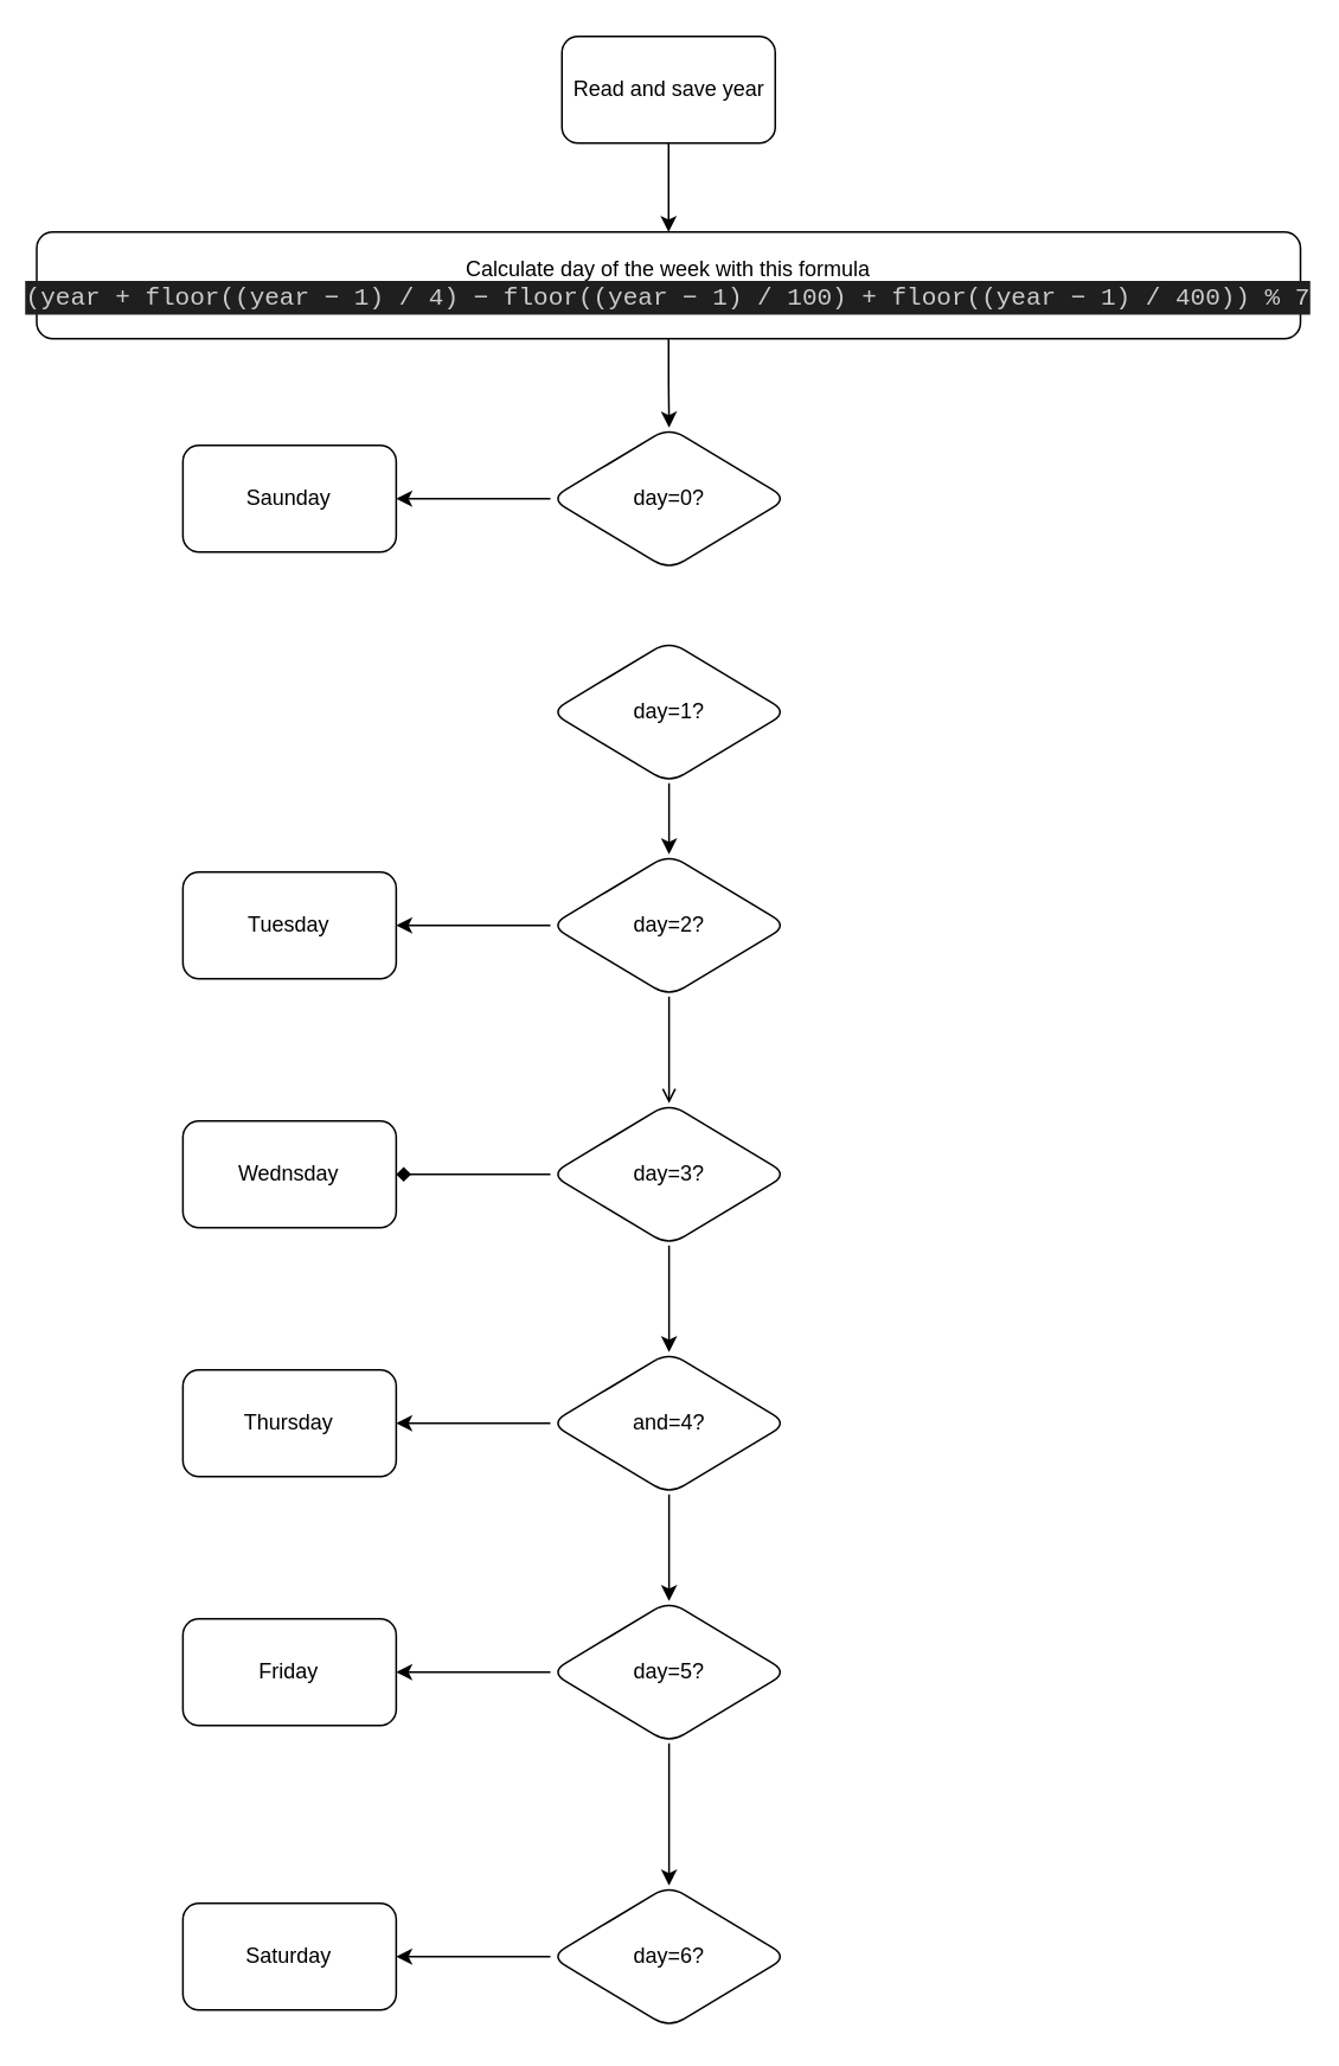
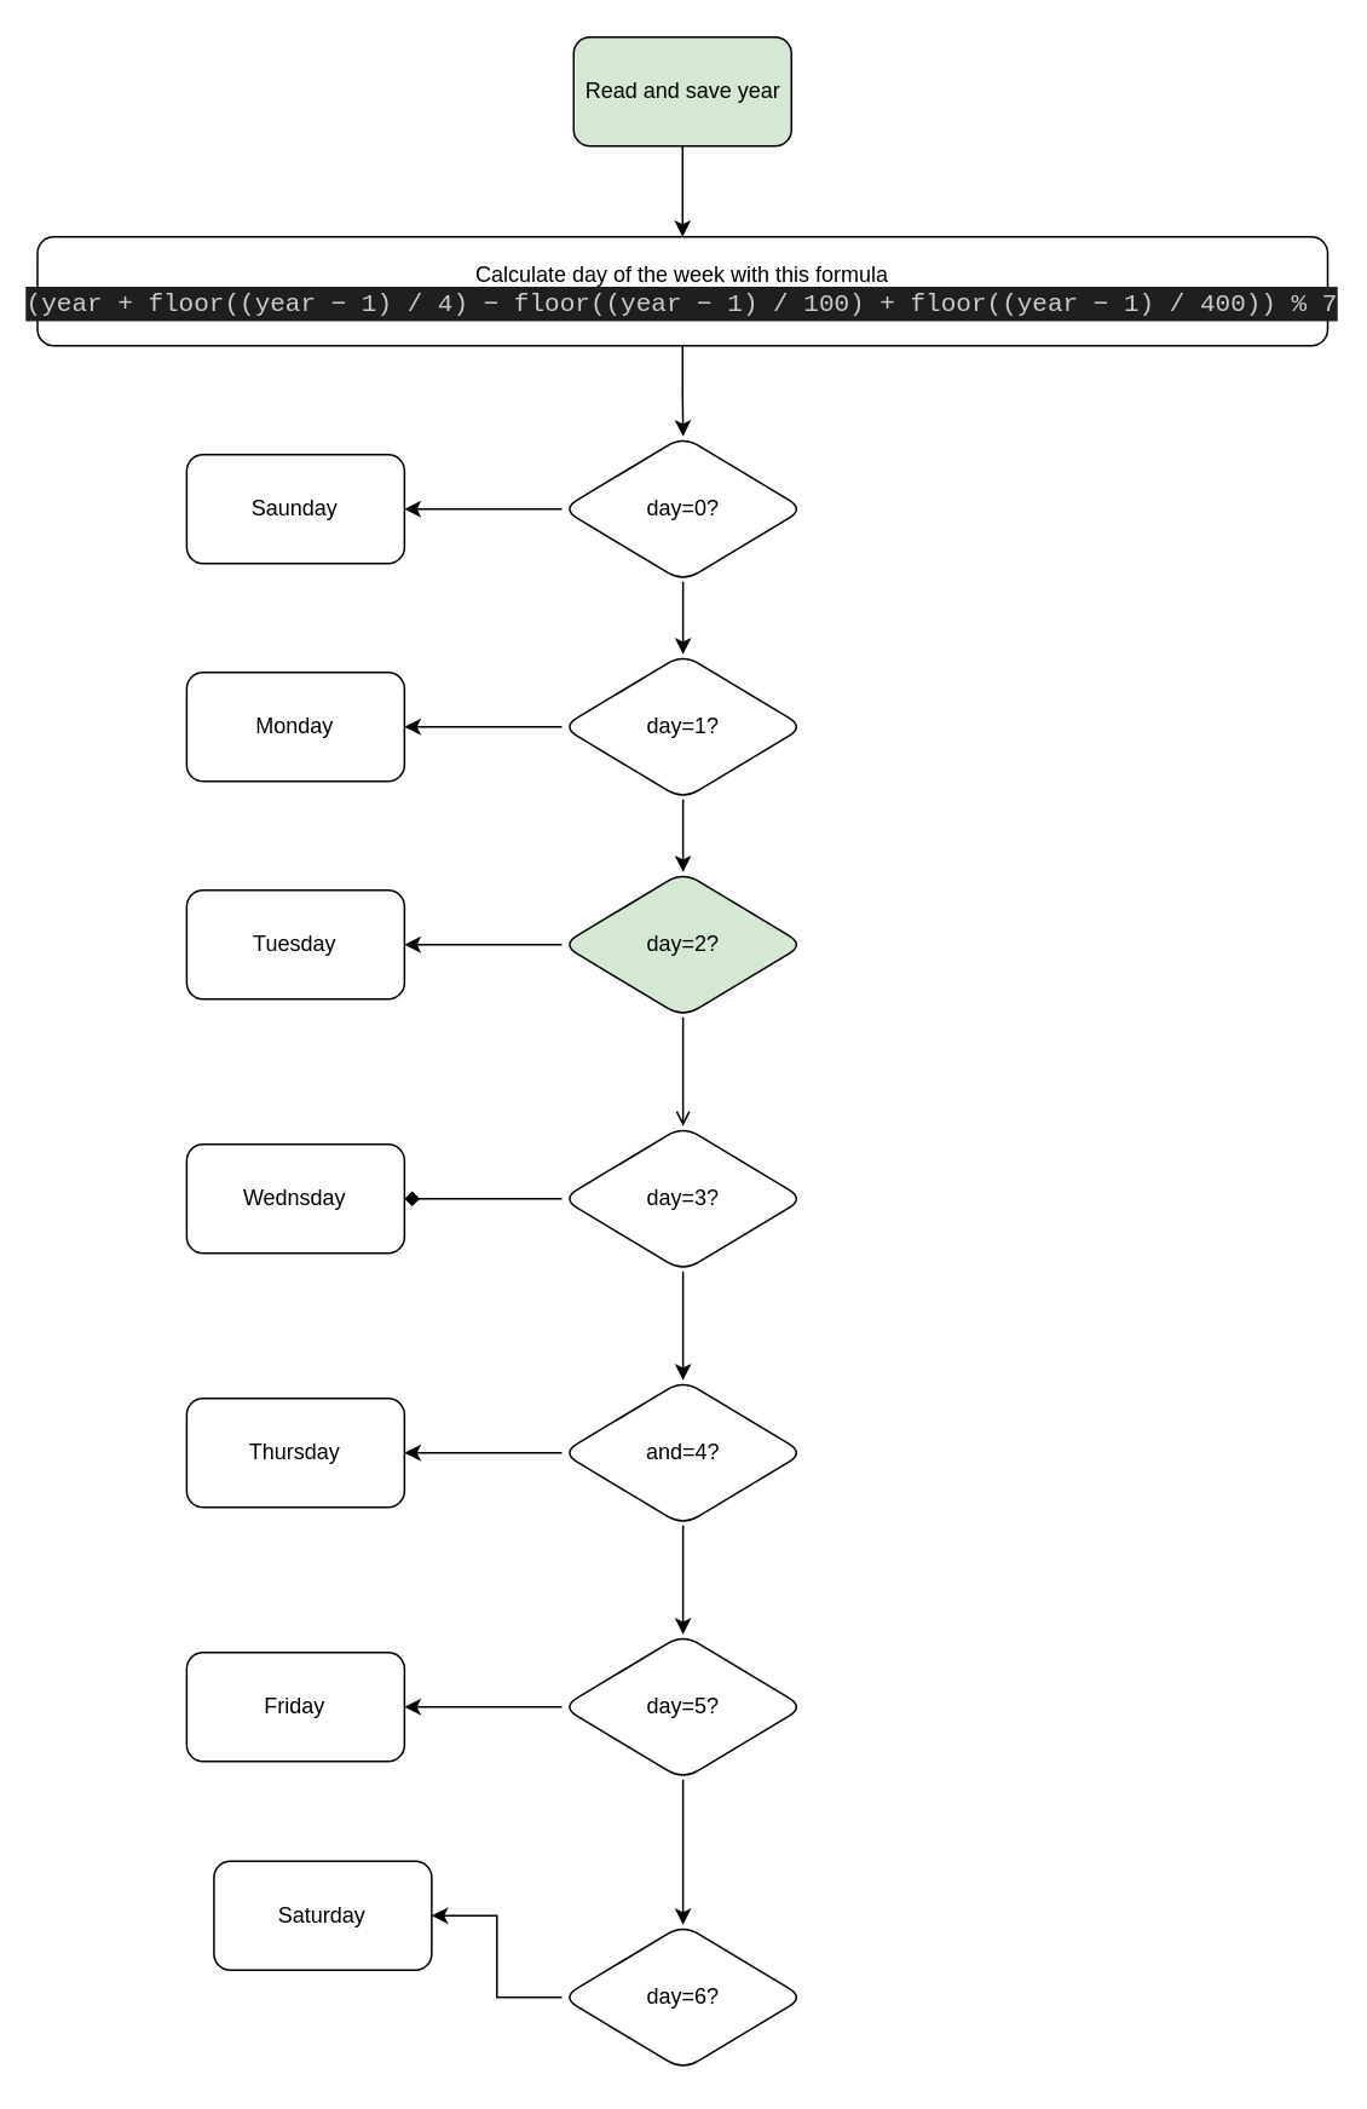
- <mxCell id="3" value="Read and save year" style="rounded=1;whiteSpace=wrap;html=1;" vertex="1" parent="1"><mxGeometry x="315.5" y="20" width="120" height="60" as="geometry" /></mxCell>
+ <mxCell id="3" value="Read and save year" style="rounded=1;whiteSpace=wrap;html=1;fillColor=#d5e8d4;" vertex="1" parent="1"><mxGeometry x="315.5" y="20" width="120" height="60" as="geometry" /></mxCell>
+ <mxCell id="7" value="" style="edgeStyle=orthogonalEdgeStyle;rounded=0;orthogonalLoop=1;jettySize=auto;html=1;" edge="1" parent="1" source="8" target="12"><mxGeometry relative="1" as="geometry" /></mxCell>
+ <mxCell id="13" value="Monday" style="whiteSpace=wrap;html=1;rounded=1;" vertex="1" parent="1"><mxGeometry x="102.25" y="370" width="120" height="60" as="geometry" /></mxCell>
+ <mxCell id="10" value="" style="edgeStyle=orthogonalEdgeStyle;rounded=0;orthogonalLoop=1;jettySize=auto;html=1;" edge="1" parent="1" source="12" target="13"><mxGeometry relative="1" as="geometry" /></mxCell>
- <mxCell id="16" value="day=2?" style="rhombus;whiteSpace=wrap;html=1;rounded=1;" vertex="1" parent="1"><mxGeometry x="309" y="480" width="133.5" height="80" as="geometry" /></mxCell>
+ <mxCell id="16" value="day=2?" style="rhombus;whiteSpace=wrap;html=1;rounded=1;fillColor=#d5e8d4;" vertex="1" parent="1"><mxGeometry x="309" y="480" width="133.5" height="80" as="geometry" /></mxCell>
- <mxCell id="32" value="Saturday" style="whiteSpace=wrap;html=1;rounded=1;" vertex="1" parent="1"><mxGeometry x="102.25" y="1070" width="120" height="60" as="geometry" /></mxCell>
+ <mxCell id="32" value="Saturday" style="whiteSpace=wrap;html=1;rounded=1;" vertex="1" parent="1"><mxGeometry x="117.25" y="1025" width="120" height="60" as="geometry" /></mxCell>
